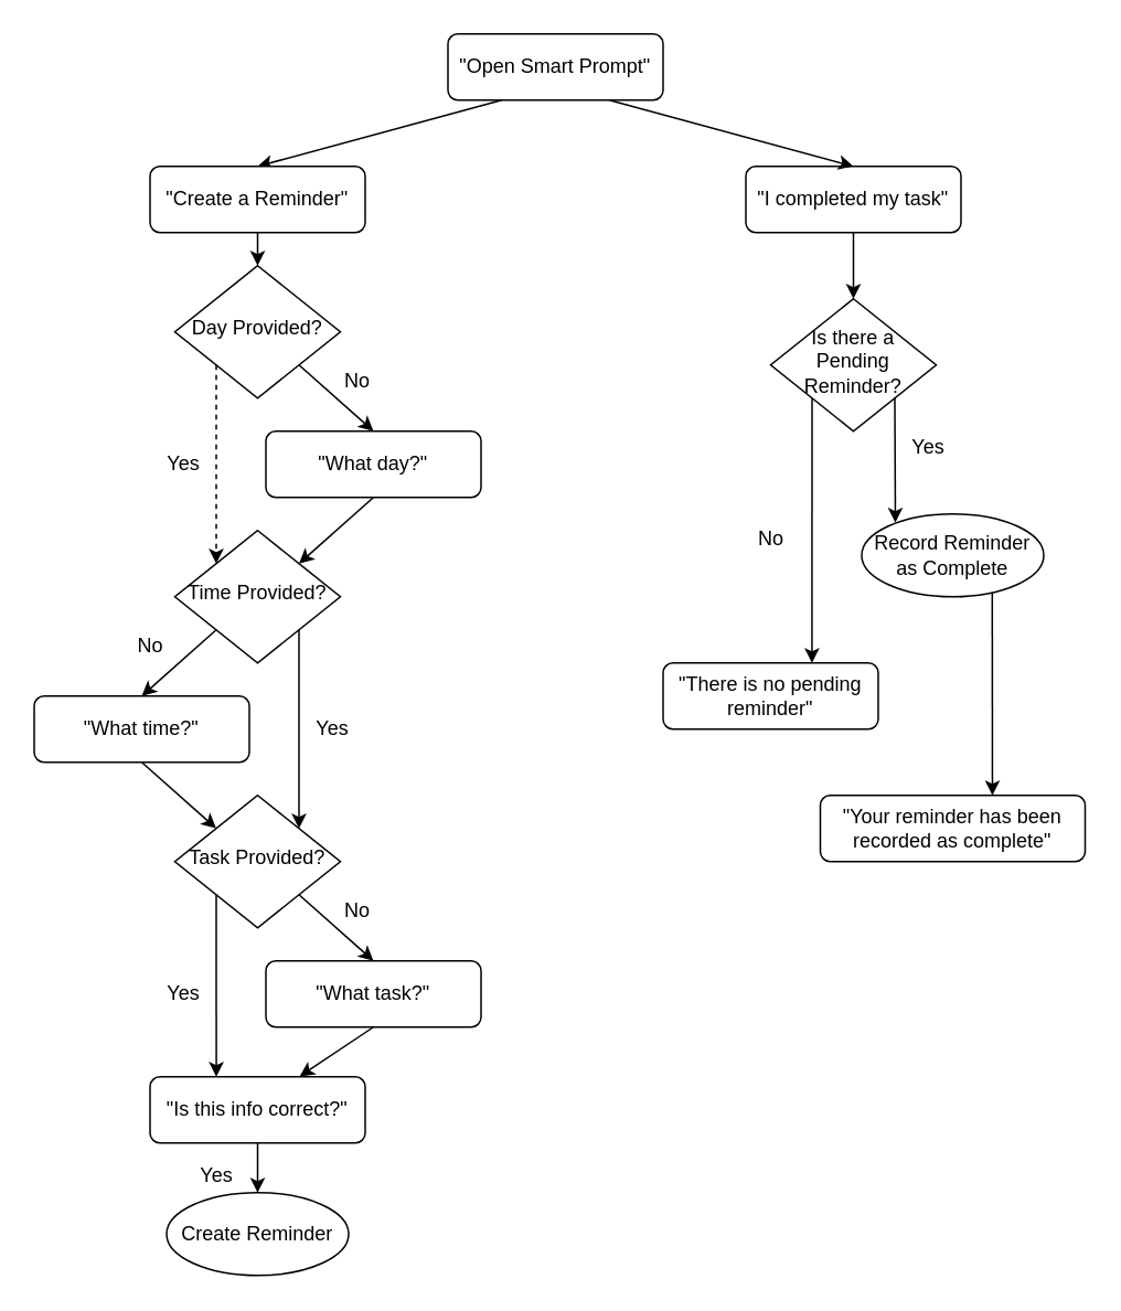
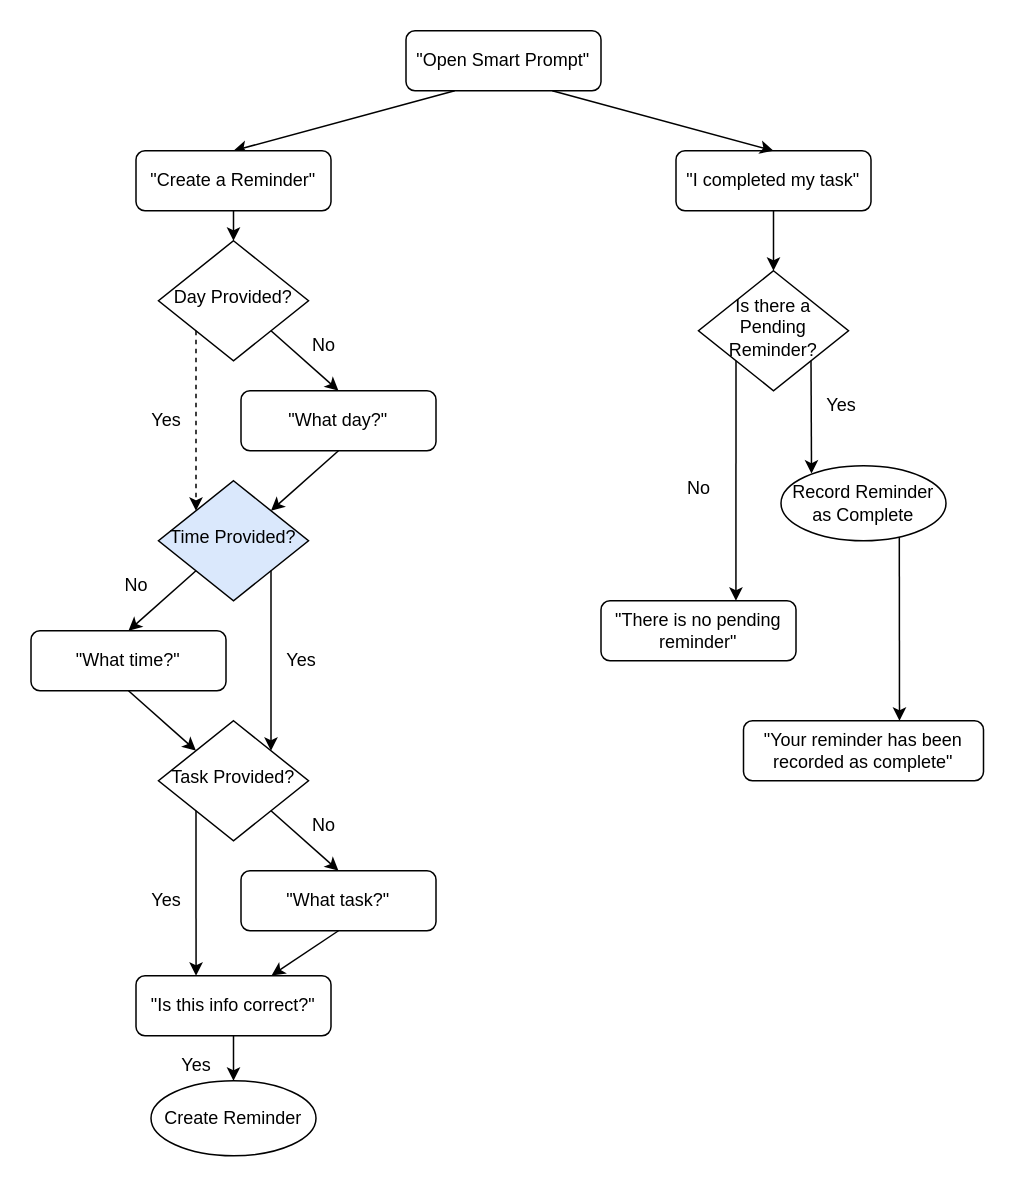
- <mxCell id="24" value="Time Provided?" style="rhombus;whiteSpace=wrap;html=1;shadow=0;fontFamily=Helvetica;fontSize=12;align=center;strokeWidth=1;spacing=6;spacingTop=-4;" vertex="1" parent="1"><mxGeometry x="105" y="320" width="100" height="80" as="geometry" /></mxCell>
+ <mxCell id="24" value="Time Provided?" style="rhombus;whiteSpace=wrap;html=1;shadow=0;fontFamily=Helvetica;fontSize=12;align=center;strokeWidth=1;spacing=6;spacingTop=-4;fillColor=#dae8fc;" vertex="1" parent="1"><mxGeometry x="105" y="320" width="100" height="80" as="geometry" /></mxCell>
